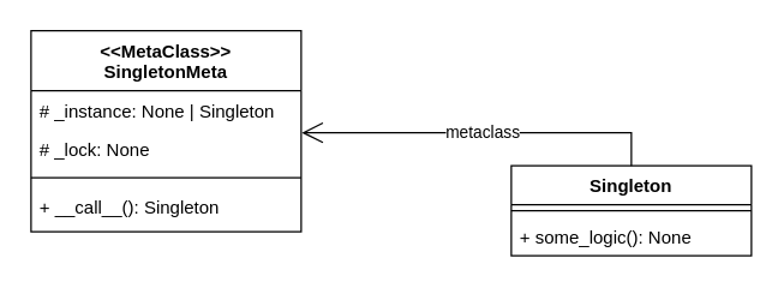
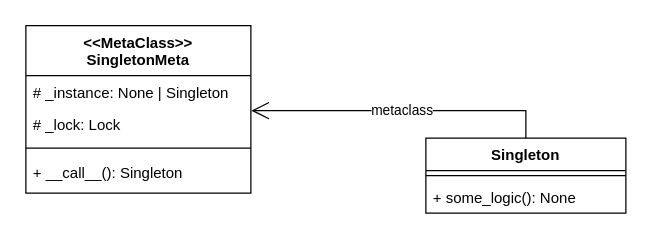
- <mxCell id="4" value="# _lock: None" style="text;strokeColor=none;fillColor=none;align=left;verticalAlign=top;spacingLeft=4;spacingRight=4;overflow=hidden;rotatable=0;points=[[0,0.5],[1,0.5]];portConstraint=eastwest;" vertex="1" parent="2"><mxGeometry y="66" width="180" height="26" as="geometry" /></mxCell>
+ <mxCell id="4" value="# _lock: Lock" style="text;strokeColor=none;fillColor=none;align=left;verticalAlign=top;spacingLeft=4;spacingRight=4;overflow=hidden;rotatable=0;points=[[0,0.5],[1,0.5]];portConstraint=eastwest;" vertex="1" parent="2"><mxGeometry y="66" width="180" height="26" as="geometry" /></mxCell>
